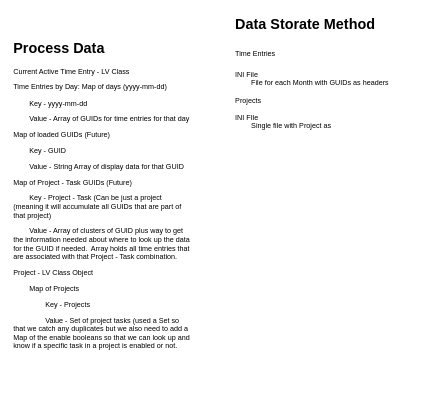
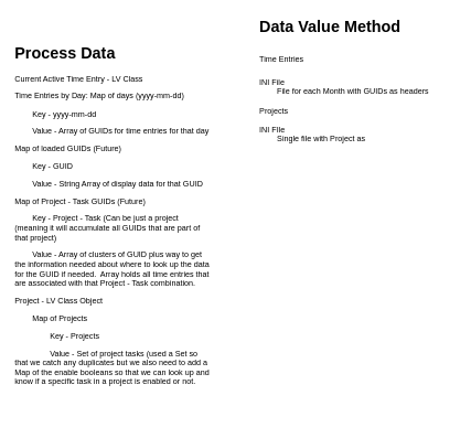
- <mxCell id="3" value="&lt;h1 style=&quot;margin-top: 0px;&quot;&gt;&lt;span style=&quot;background-color: transparent; color: light-dark(rgb(0, 0, 0), rgb(255, 255, 255));&quot;&gt;Data Storate Method&lt;/span&gt;&lt;/h1&gt;&lt;h1 style=&quot;margin-top: 0px;&quot;&gt;&lt;span style=&quot;font-size: 12px; font-weight: 400;&quot;&gt;Time Entries&lt;/span&gt;&lt;/h1&gt;&lt;div&gt;&lt;span style=&quot;font-size: 12px; font-weight: 400;&quot;&gt;INI File&lt;/span&gt;&lt;/div&gt;&lt;div&gt;&lt;span style=&quot;font-size: 12px; font-weight: 400;&quot;&gt;&lt;span style=&quot;white-space: pre;&quot;&gt;&#09;&lt;/span&gt;File for each Month with GUIDs as headers&lt;br&gt;&lt;/span&gt;&lt;/div&gt;&lt;div&gt;&lt;span style=&quot;font-size: 12px; font-weight: 400;&quot;&gt;&lt;br&gt;&lt;/span&gt;&lt;/div&gt;&lt;div&gt;Projects&lt;/div&gt;&lt;div&gt;&lt;br&gt;&lt;/div&gt;&lt;div&gt;INI FIle&lt;/div&gt;&lt;div&gt;&lt;span style=&quot;white-space: pre;&quot;&gt;&#09;&lt;/span&gt;Single file with Project as&amp;nbsp;&lt;br&gt;&lt;/div&gt;&lt;p&gt;&lt;br&gt;&lt;/p&gt;&lt;p&gt;&lt;br&gt;&lt;/p&gt;" style="text;html=1;whiteSpace=wrap;overflow=hidden;rounded=0;" parent="1" vertex="1"><mxGeometry x="390" width="300" height="580" as="geometry" y="20" /></mxCell>
+ <mxCell id="3" value="&lt;h1 style=&quot;margin-top: 0px;&quot;&gt;&lt;span style=&quot;background-color: transparent; color: light-dark(rgb(0, 0, 0), rgb(255, 255, 255));&quot;&gt;Data Value Method&lt;/span&gt;&lt;/h1&gt;&lt;h1 style=&quot;margin-top: 0px;&quot;&gt;&lt;span style=&quot;font-size: 12px; font-weight: 400;&quot;&gt;Time Entries&lt;/span&gt;&lt;/h1&gt;&lt;div&gt;&lt;span style=&quot;font-size: 12px; font-weight: 400;&quot;&gt;INI File&lt;/span&gt;&lt;/div&gt;&lt;div&gt;&lt;span style=&quot;font-size: 12px; font-weight: 400;&quot;&gt;&lt;span style=&quot;white-space: pre;&quot;&gt;&#09;&lt;/span&gt;File for each Month with GUIDs as headers&lt;br&gt;&lt;/span&gt;&lt;/div&gt;&lt;div&gt;&lt;span style=&quot;font-size: 12px; font-weight: 400;&quot;&gt;&lt;br&gt;&lt;/span&gt;&lt;/div&gt;&lt;div&gt;Projects&lt;/div&gt;&lt;div&gt;&lt;br&gt;&lt;/div&gt;&lt;div&gt;INI FIle&lt;/div&gt;&lt;div&gt;&lt;span style=&quot;white-space: pre;&quot;&gt;&#09;&lt;/span&gt;Single file with Project as&amp;nbsp;&lt;br&gt;&lt;/div&gt;&lt;p&gt;&lt;br&gt;&lt;/p&gt;&lt;p&gt;&lt;br&gt;&lt;/p&gt;" style="text;html=1;whiteSpace=wrap;overflow=hidden;rounded=0;" parent="1" vertex="1"><mxGeometry x="390" width="300" height="580" as="geometry" y="20" /></mxCell>
